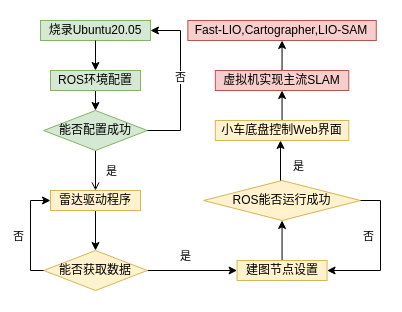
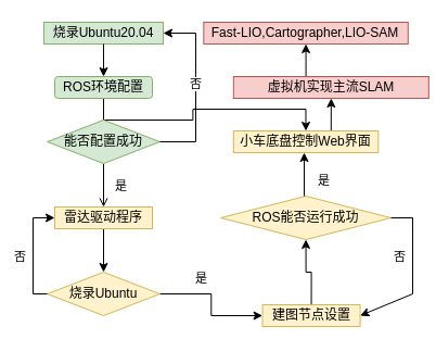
- <mxCell id="2" value="烧录Ubuntu20.05" style="rounded=0;whiteSpace=wrap;html=1;fillColor=#d5e8d4;strokeColor=#82b366;" parent="1" vertex="1"><mxGeometry x="40" y="20" width="110" height="20" as="geometry" /></mxCell>
+ <mxCell id="2" value="烧录Ubuntu20.04" style="rounded=0;whiteSpace=wrap;html=1;fillColor=#d5e8d4;strokeColor=#82b366;" parent="1" vertex="1"><mxGeometry x="40" y="20" width="110" height="20" as="geometry" /></mxCell>
- <mxCell id="6" value="ROS环境配置" style="rounded=0;whiteSpace=wrap;html=1;fillColor=#d5e8d4;strokeColor=#82b366;" parent="1" vertex="1"><mxGeometry x="50" y="70" width="90" height="20" as="geometry" /></mxCell>
+ <mxCell id="6" value="ROS环境配置" style="whiteSpace=wrap;html=1;fillColor=#d5e8d4;strokeColor=#82b366;rounded=1;" parent="1" vertex="1"><mxGeometry x="50" y="70" width="90" height="20" as="geometry" /></mxCell>
- <mxCell id="30" value="虚拟机实现主流SLAM" style="rounded=0;whiteSpace=wrap;html=1;fillColor=#f8cecc;strokeColor=#b85450;" parent="1" vertex="1"><mxGeometry x="214.84" y="70" width="133.44" height="20" as="geometry" /></mxCell>
+ <mxCell id="30" value="虚拟机实现主流SLAM" style="rounded=0;whiteSpace=wrap;html=1;fillColor=#f8cecc;strokeColor=#b85450;" parent="1" vertex="1"><mxGeometry x="214.84" y="70" width="180" height="20" as="geometry" /></mxCell>
- <mxCell id="5" style="edgeStyle=orthogonalEdgeStyle;rounded=0;orthogonalLoop=1;jettySize=auto;html=1;exitX=0.5;exitY=1;exitDx=0;exitDy=0;entryX=0.5;entryY=0;entryDx=0;entryDy=0;" parent="1" source="6" target="12" edge="1"><mxGeometry relative="1" as="geometry" /></mxCell>
+ <mxCell id="5" style="edgeStyle=orthogonalEdgeStyle;rounded=0;orthogonalLoop=1;jettySize=auto;html=1;exitX=0.5;exitY=1;exitDx=0;exitDy=0;" parent="1" source="6" target="4" edge="1"><mxGeometry relative="1" as="geometry" /></mxCell>
- <mxCell id="20" value="能否获取数据" style="rhombus;whiteSpace=wrap;html=1;fillColor=#fff2cc;strokeColor=#d6b656;" parent="1" vertex="1"><mxGeometry x="43.13" y="250" width="103.75" height="40" as="geometry" /></mxCell>
+ <mxCell id="20" value="烧录Ubuntu" style="rhombus;whiteSpace=wrap;html=1;fillColor=#fff2cc;strokeColor=#d6b656;" parent="1" vertex="1"><mxGeometry x="43.13" y="250" width="103.75" height="40" as="geometry" /></mxCell>
- <mxCell id="18" value="建图节点设置" style="rounded=0;whiteSpace=wrap;html=1;fillColor=#fff2cc;strokeColor=#d6b656;" parent="1" vertex="1"><mxGeometry x="236.56" y="260" width="90" height="20" as="geometry" /></mxCell>
+ <mxCell id="18" value="建图节点设置" style="rounded=0;whiteSpace=wrap;html=1;fillColor=#fff2cc;strokeColor=#d6b656;" parent="1" vertex="1"><mxGeometry x="241.56" y="280" width="90" height="20" as="geometry" /></mxCell>
